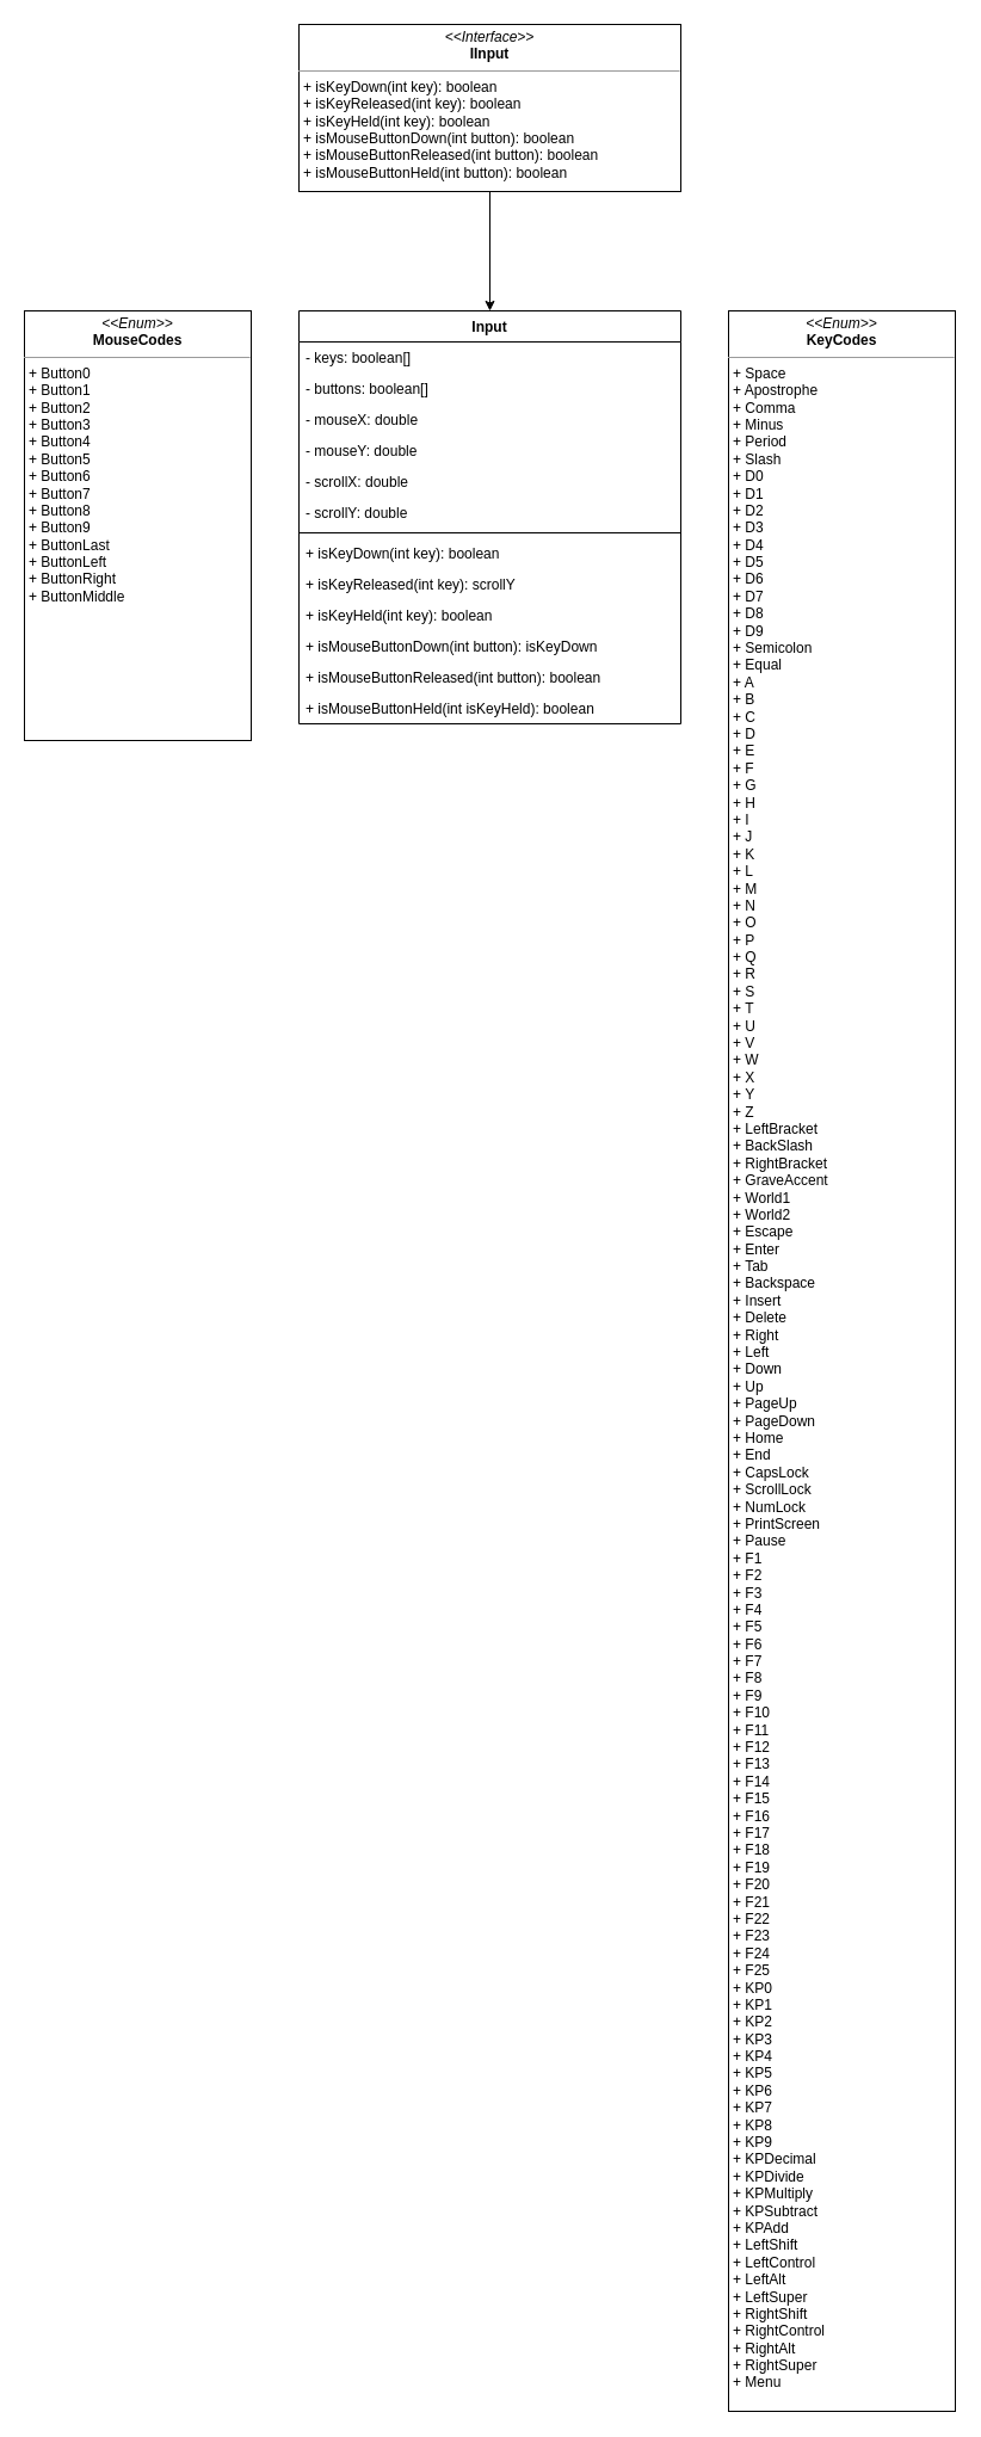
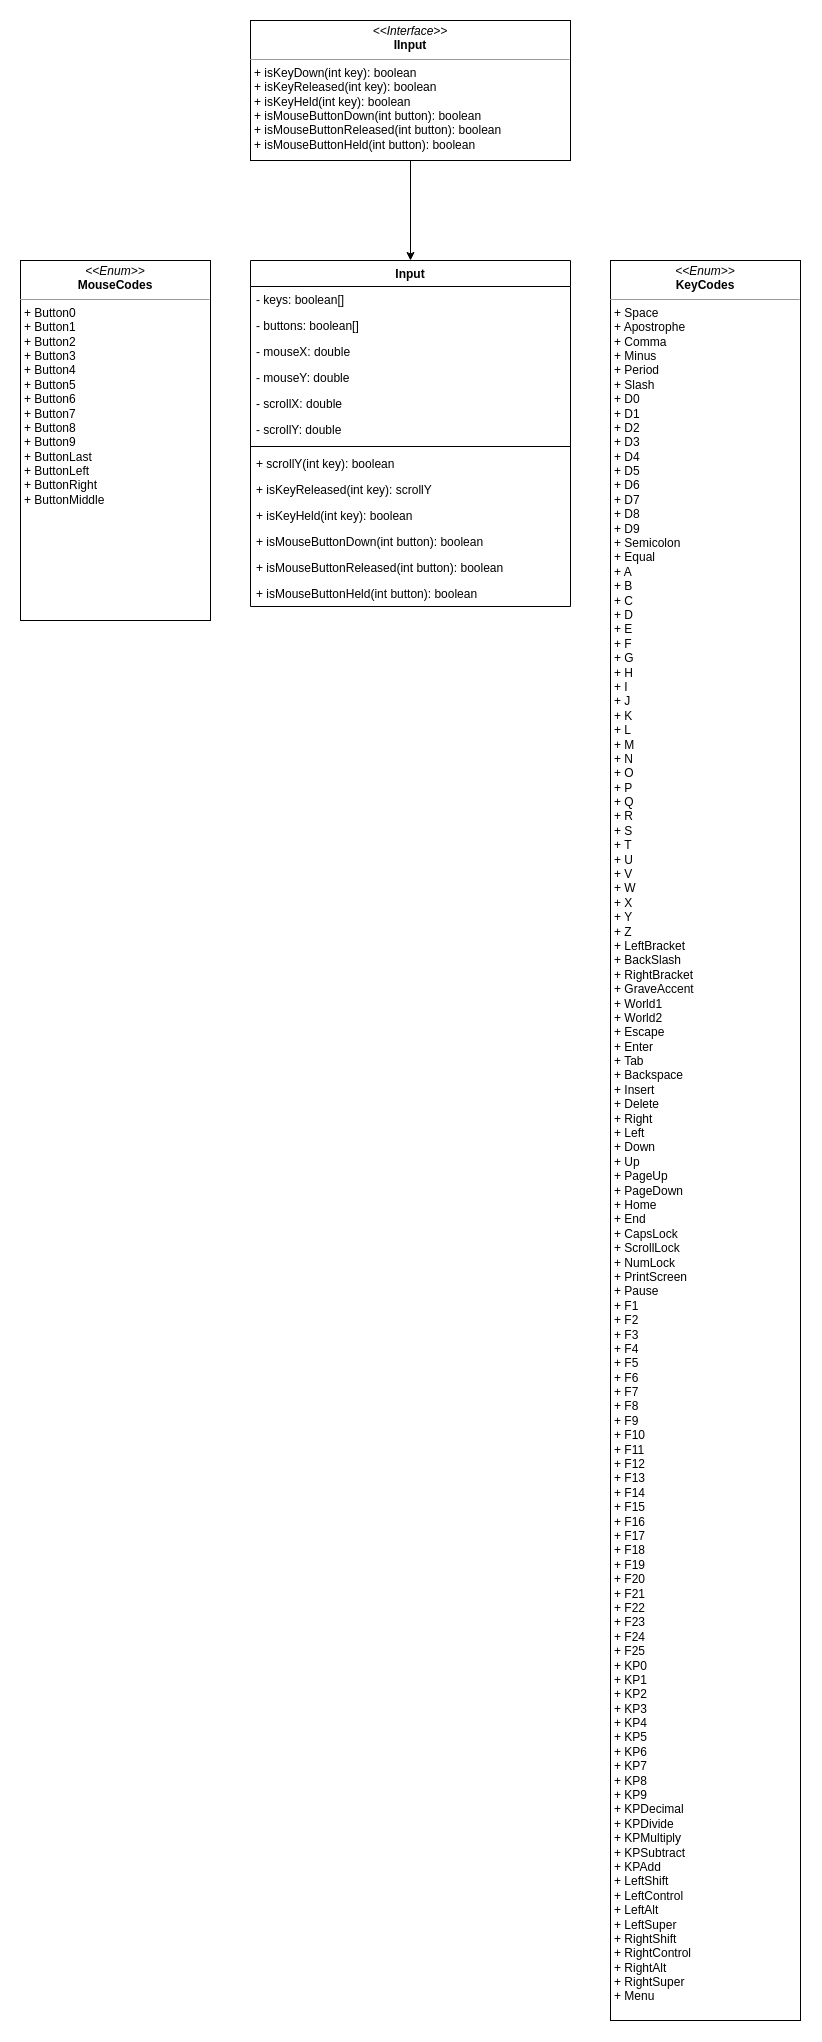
- <mxCell id="12" value="+ isKeyDown(int key): boolean" style="text;strokeColor=none;fillColor=none;align=left;verticalAlign=top;spacingLeft=4;spacingRight=4;overflow=hidden;rotatable=0;points=[[0,0.5],[1,0.5]];portConstraint=eastwest;whiteSpace=wrap;html=1;" vertex="1" parent="4"><mxGeometry y="190" width="320" height="26" as="geometry" /></mxCell>
+ <mxCell id="12" value="+ scrollY(int key): boolean" style="text;strokeColor=none;fillColor=none;align=left;verticalAlign=top;spacingLeft=4;spacingRight=4;overflow=hidden;rotatable=0;points=[[0,0.5],[1,0.5]];portConstraint=eastwest;whiteSpace=wrap;html=1;" vertex="1" parent="4"><mxGeometry y="190" width="320" height="26" as="geometry" /></mxCell>
- <mxCell id="15" value="+ isMouseButtonDown(int button): isKeyDown" style="text;strokeColor=none;fillColor=none;align=left;verticalAlign=top;spacingLeft=4;spacingRight=4;overflow=hidden;rotatable=0;points=[[0,0.5],[1,0.5]];portConstraint=eastwest;whiteSpace=wrap;html=1;" vertex="1" parent="4"><mxGeometry y="268" width="320" height="26" as="geometry" /></mxCell>
+ <mxCell id="15" value="+ isMouseButtonDown(int button): boolean" style="text;strokeColor=none;fillColor=none;align=left;verticalAlign=top;spacingLeft=4;spacingRight=4;overflow=hidden;rotatable=0;points=[[0,0.5],[1,0.5]];portConstraint=eastwest;whiteSpace=wrap;html=1;" vertex="1" parent="4"><mxGeometry y="268" width="320" height="26" as="geometry" /></mxCell>
- <mxCell id="17" value="+ isMouseButtonHeld(int isKeyHeld): boolean" style="text;strokeColor=none;fillColor=none;align=left;verticalAlign=top;spacingLeft=4;spacingRight=4;overflow=hidden;rotatable=0;points=[[0,0.5],[1,0.5]];portConstraint=eastwest;whiteSpace=wrap;html=1;" vertex="1" parent="4"><mxGeometry y="320" width="320" height="26" as="geometry" /></mxCell>
+ <mxCell id="17" value="+ isMouseButtonHeld(int button): boolean" style="text;strokeColor=none;fillColor=none;align=left;verticalAlign=top;spacingLeft=4;spacingRight=4;overflow=hidden;rotatable=0;points=[[0,0.5],[1,0.5]];portConstraint=eastwest;whiteSpace=wrap;html=1;" vertex="1" parent="4"><mxGeometry y="320" width="320" height="26" as="geometry" /></mxCell>
